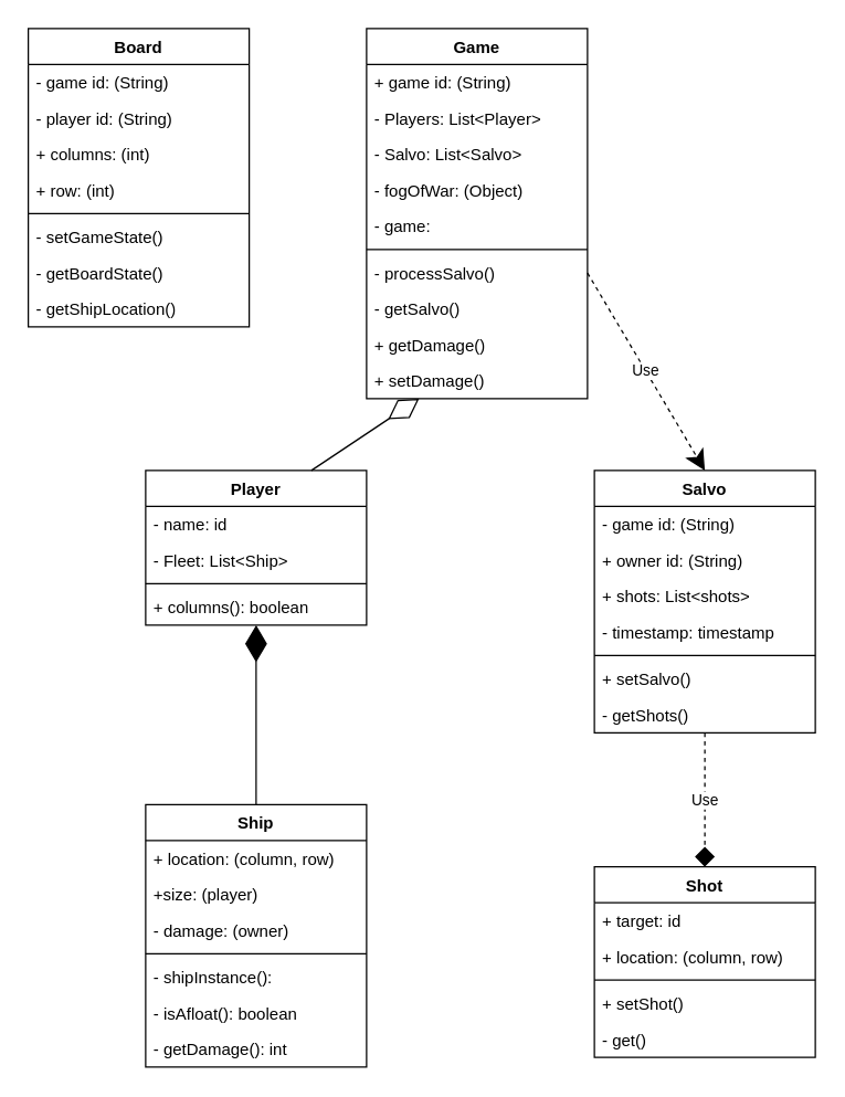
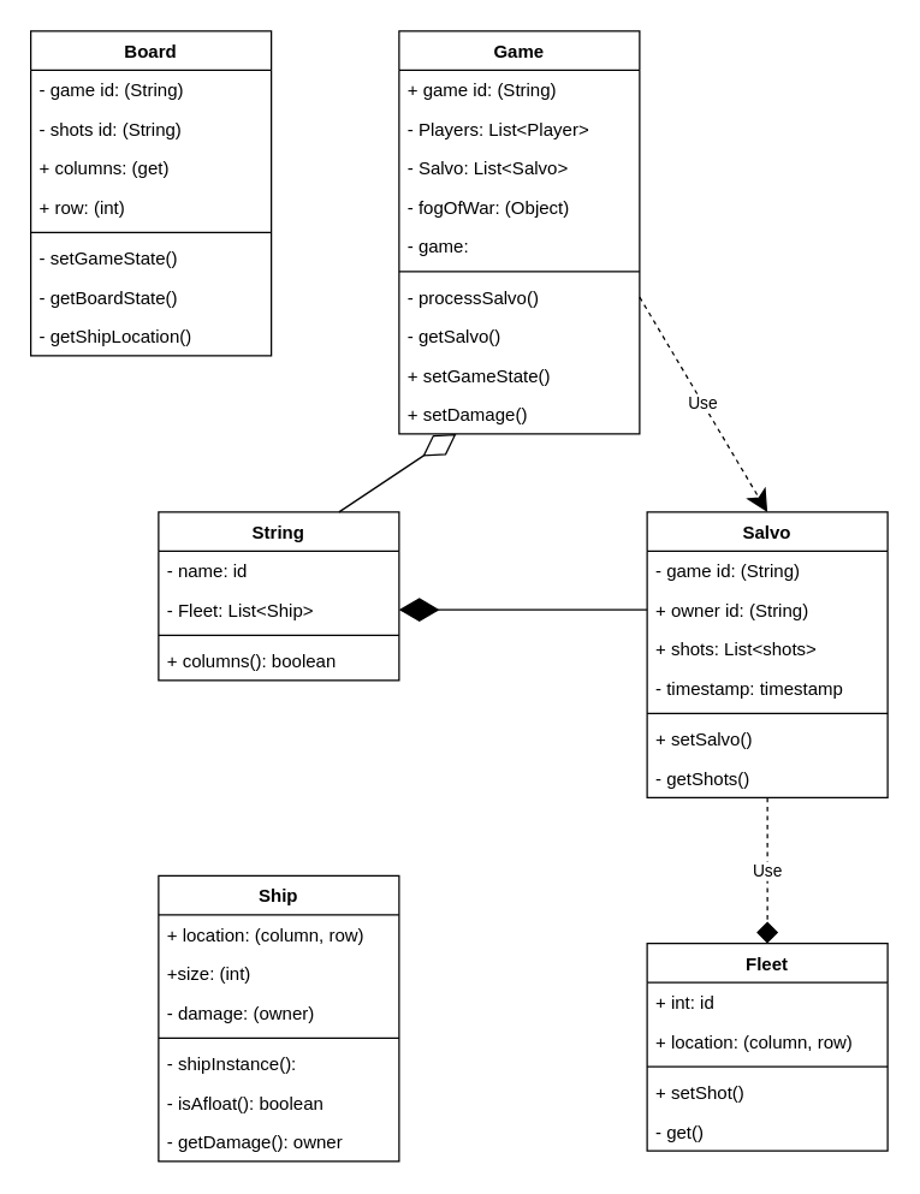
- <mxCell id="43" value="- player id: (String)" style="text;strokeColor=none;fillColor=none;align=left;verticalAlign=top;spacingLeft=4;spacingRight=4;overflow=hidden;rotatable=0;points=[[0,0.5],[1,0.5]];portConstraint=eastwest;whiteSpace=wrap;html=1;" vertex="1" parent="41"><mxGeometry y="52" width="160" height="26" as="geometry" /></mxCell>
+ <mxCell id="43" value="- shots id: (String)" style="text;strokeColor=none;fillColor=none;align=left;verticalAlign=top;spacingLeft=4;spacingRight=4;overflow=hidden;rotatable=0;points=[[0,0.5],[1,0.5]];portConstraint=eastwest;whiteSpace=wrap;html=1;" vertex="1" parent="41"><mxGeometry y="52" width="160" height="26" as="geometry" /></mxCell>
- <mxCell id="44" value="+ columns: (int)" style="text;strokeColor=none;fillColor=none;align=left;verticalAlign=top;spacingLeft=4;spacingRight=4;overflow=hidden;rotatable=0;points=[[0,0.5],[1,0.5]];portConstraint=eastwest;whiteSpace=wrap;html=1;" vertex="1" parent="41"><mxGeometry y="78" width="160" height="26" as="geometry" /></mxCell>
+ <mxCell id="44" value="+ columns: (get)" style="text;strokeColor=none;fillColor=none;align=left;verticalAlign=top;spacingLeft=4;spacingRight=4;overflow=hidden;rotatable=0;points=[[0,0.5],[1,0.5]];portConstraint=eastwest;whiteSpace=wrap;html=1;" vertex="1" parent="41"><mxGeometry y="78" width="160" height="26" as="geometry" /></mxCell>
- <mxCell id="16" value="+ getDamage()" style="text;strokeColor=none;fillColor=none;align=left;verticalAlign=top;spacingLeft=4;spacingRight=4;overflow=hidden;rotatable=0;points=[[0,0.5],[1,0.5]];portConstraint=eastwest;whiteSpace=wrap;html=1;" vertex="1" parent="7"><mxGeometry y="216" width="160" height="26" as="geometry" /></mxCell>
+ <mxCell id="16" value="+ setGameState()" style="text;strokeColor=none;fillColor=none;align=left;verticalAlign=top;spacingLeft=4;spacingRight=4;overflow=hidden;rotatable=0;points=[[0,0.5],[1,0.5]];portConstraint=eastwest;whiteSpace=wrap;html=1;" vertex="1" parent="7"><mxGeometry y="216" width="160" height="26" as="geometry" /></mxCell>
- <mxCell id="2" value="Player" style="swimlane;fontStyle=1;align=center;verticalAlign=top;childLayout=stackLayout;horizontal=1;startSize=26;horizontalStack=0;resizeParent=1;resizeParentMax=0;resizeLast=0;collapsible=1;marginBottom=0;whiteSpace=wrap;html=1;" parent="1" vertex="1"><mxGeometry x="105" y="340" width="160" height="112" as="geometry" /></mxCell>
+ <mxCell id="2" value="String" style="swimlane;fontStyle=1;align=center;verticalAlign=top;childLayout=stackLayout;horizontal=1;startSize=26;horizontalStack=0;resizeParent=1;resizeParentMax=0;resizeLast=0;collapsible=1;marginBottom=0;whiteSpace=wrap;html=1;" parent="1" vertex="1"><mxGeometry x="105" y="340" width="160" height="112" as="geometry" /></mxCell>
+ <mxCell id="52" value="" style="endArrow=diamondThin;endFill=1;endSize=24;html=1;rounded=0;entryX=1;entryY=0.5;entryDx=0;entryDy=0;exitX=0;exitY=0.5;exitDx=0;exitDy=0;" edge="1" parent="1" source="20" target="4"><mxGeometry width="160" relative="1" as="geometry"><mxPoint x="345" y="555" as="sourcePoint" /><mxPoint x="345" y="425" as="targetPoint" /></mxGeometry></mxCell>
- <mxCell id="50" value="" style="endArrow=diamondThin;endFill=1;endSize=24;html=1;rounded=0;entryX=0.5;entryY=1;entryDx=0;entryDy=0;entryPerimeter=0;exitX=0.5;exitY=0;exitDx=0;exitDy=0;" edge="1" parent="1" source="32" target="6"><mxGeometry width="160" relative="1" as="geometry"><mxPoint x="325" y="520" as="sourcePoint" /><mxPoint x="485" y="520" as="targetPoint" /></mxGeometry></mxCell>
- <mxCell id="26" value="Shot" style="swimlane;fontStyle=1;align=center;verticalAlign=top;childLayout=stackLayout;horizontal=1;startSize=26;horizontalStack=0;resizeParent=1;resizeParentMax=0;resizeLast=0;collapsible=1;marginBottom=0;whiteSpace=wrap;html=1;" vertex="1" parent="1"><mxGeometry x="430" y="627" width="160" height="138" as="geometry" /></mxCell>
+ <mxCell id="26" value="Fleet" style="swimlane;fontStyle=1;align=center;verticalAlign=top;childLayout=stackLayout;horizontal=1;startSize=26;horizontalStack=0;resizeParent=1;resizeParentMax=0;resizeLast=0;collapsible=1;marginBottom=0;whiteSpace=wrap;html=1;" vertex="1" parent="1"><mxGeometry x="430" y="627" width="160" height="138" as="geometry" /></mxCell>
- <mxCell id="34" value="+size: (player)" style="text;strokeColor=none;fillColor=none;align=left;verticalAlign=top;spacingLeft=4;spacingRight=4;overflow=hidden;rotatable=0;points=[[0,0.5],[1,0.5]];portConstraint=eastwest;whiteSpace=wrap;html=1;" vertex="1" parent="32"><mxGeometry y="52" width="160" height="26" as="geometry" /></mxCell>
+ <mxCell id="34" value="+size: (int)" style="text;strokeColor=none;fillColor=none;align=left;verticalAlign=top;spacingLeft=4;spacingRight=4;overflow=hidden;rotatable=0;points=[[0,0.5],[1,0.5]];portConstraint=eastwest;whiteSpace=wrap;html=1;" vertex="1" parent="32"><mxGeometry y="52" width="160" height="26" as="geometry" /></mxCell>
- <mxCell id="27" value="+ target: id" style="text;strokeColor=none;fillColor=none;align=left;verticalAlign=top;spacingLeft=4;spacingRight=4;overflow=hidden;rotatable=0;points=[[0,0.5],[1,0.5]];portConstraint=eastwest;whiteSpace=wrap;html=1;" vertex="1" parent="26"><mxGeometry y="26" width="160" height="26" as="geometry" /></mxCell>
+ <mxCell id="27" value="+ int: id" style="text;strokeColor=none;fillColor=none;align=left;verticalAlign=top;spacingLeft=4;spacingRight=4;overflow=hidden;rotatable=0;points=[[0,0.5],[1,0.5]];portConstraint=eastwest;whiteSpace=wrap;html=1;" vertex="1" parent="26"><mxGeometry y="26" width="160" height="26" as="geometry" /></mxCell>
- <mxCell id="39" value="- getDamage(): int" style="text;strokeColor=none;fillColor=none;align=left;verticalAlign=top;spacingLeft=4;spacingRight=4;overflow=hidden;rotatable=0;points=[[0,0.5],[1,0.5]];portConstraint=eastwest;whiteSpace=wrap;html=1;" vertex="1" parent="32"><mxGeometry y="164" width="160" height="26" as="geometry" /></mxCell>
+ <mxCell id="39" value="- getDamage(): owner" style="text;strokeColor=none;fillColor=none;align=left;verticalAlign=top;spacingLeft=4;spacingRight=4;overflow=hidden;rotatable=0;points=[[0,0.5],[1,0.5]];portConstraint=eastwest;whiteSpace=wrap;html=1;" vertex="1" parent="32"><mxGeometry y="164" width="160" height="26" as="geometry" /></mxCell>
